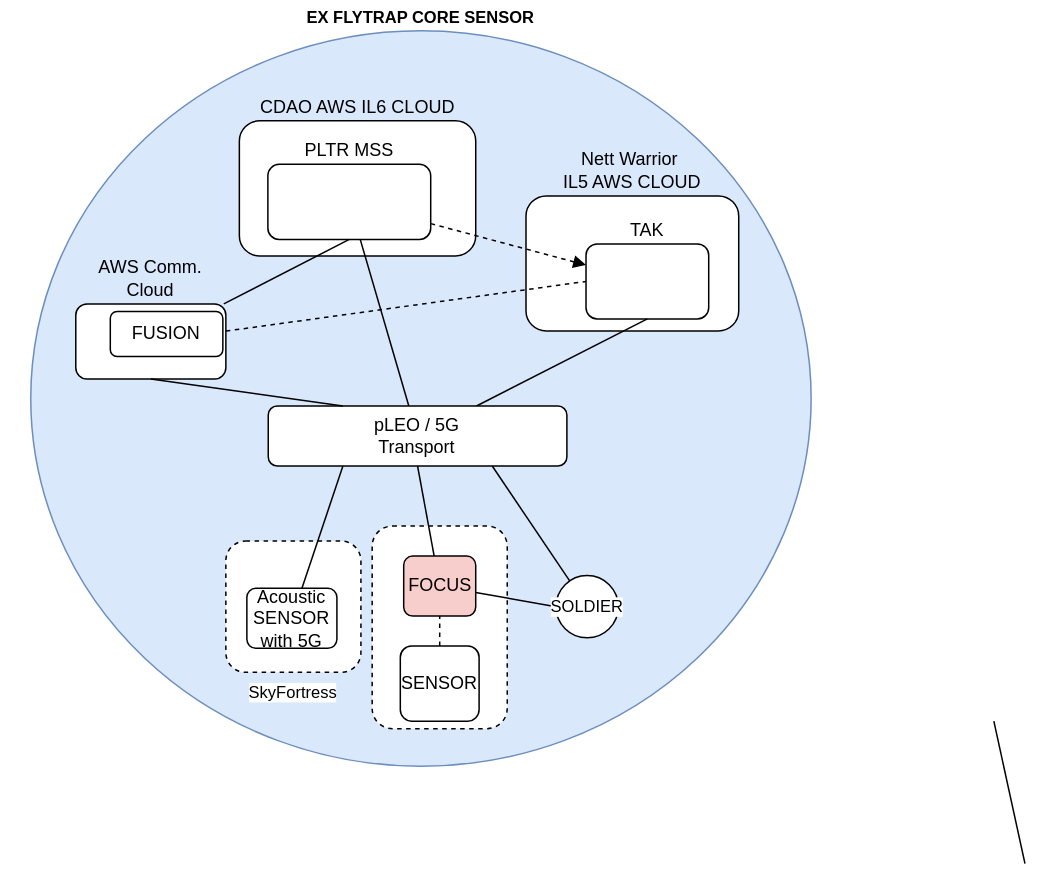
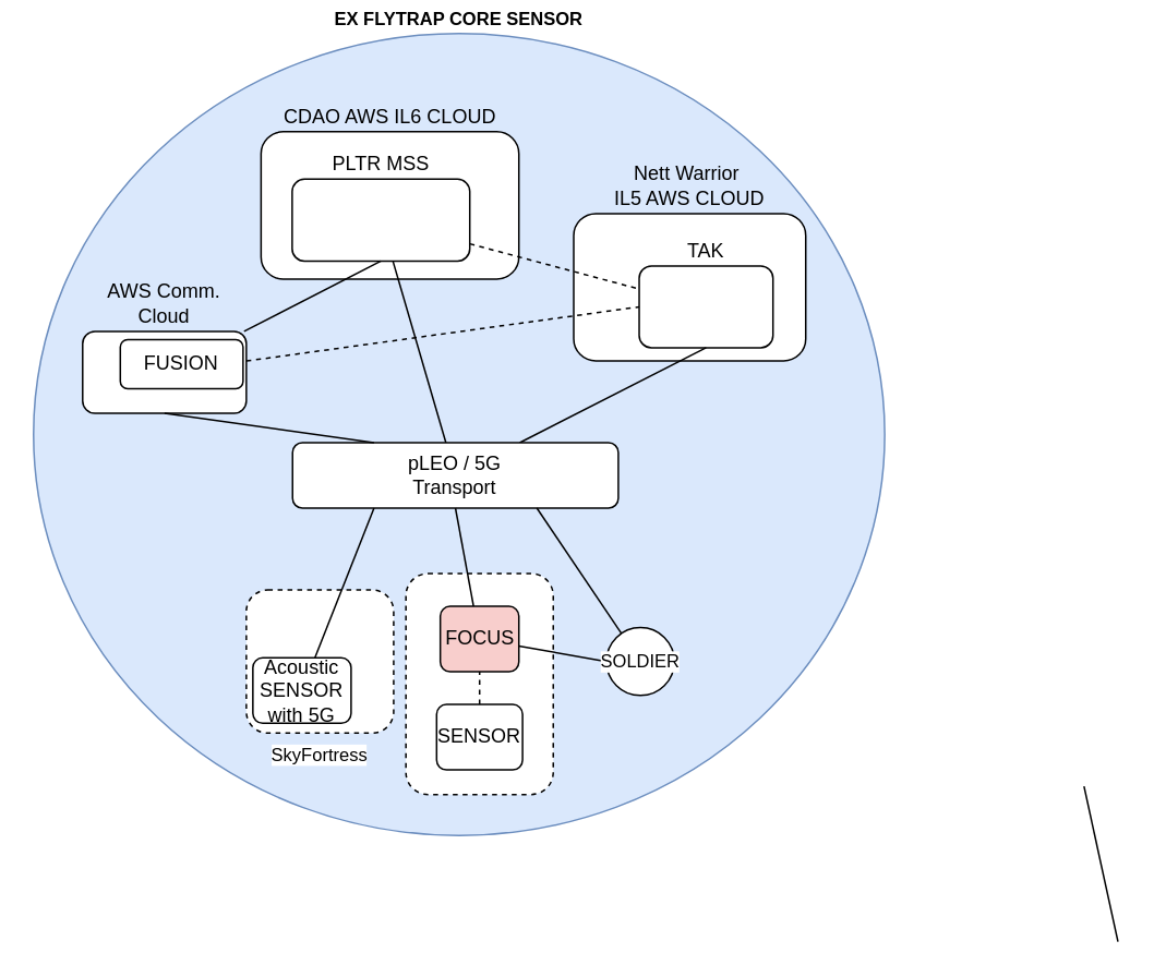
- <mxCell id="21" style="rounded=0;orthogonalLoop=1;jettySize=auto;html=1;endArrow=block;startFill=0;dashed=1;" edge="1" parent="1" source="22" target="6"><mxGeometry relative="1" as="geometry" /></mxCell>
+ <mxCell id="21" style="rounded=0;orthogonalLoop=1;jettySize=auto;html=1;endArrow=none;startFill=0;dashed=1;" edge="1" parent="1" source="22" target="6"><mxGeometry relative="1" as="geometry" /></mxCell>
- <mxCell id="29" value="Acoustic SENSOR&lt;div&gt;with 5G&lt;/div&gt;" style="rounded=1;whiteSpace=wrap;html=1;" parent="1" vertex="1"><mxGeometry x="164" y="391.5" width="60" height="40" as="geometry" /></mxCell>
+ <mxCell id="29" value="Acoustic SENSOR&lt;div&gt;with 5G&lt;/div&gt;" style="rounded=1;whiteSpace=wrap;html=1;" parent="1" vertex="1"><mxGeometry x="154" y="401.5" width="60" height="40" as="geometry" /></mxCell>
- <mxCell id="19" value="SENSOR" style="rounded=1;whiteSpace=wrap;html=1;" parent="1" vertex="1"><mxGeometry x="266.25" y="430" width="52.5" height="50" as="geometry" /></mxCell>
+ <mxCell id="19" value="SENSOR" style="rounded=1;whiteSpace=wrap;html=1;" parent="1" vertex="1"><mxGeometry x="266.25" y="430" width="52.5" height="40" as="geometry" /></mxCell>
